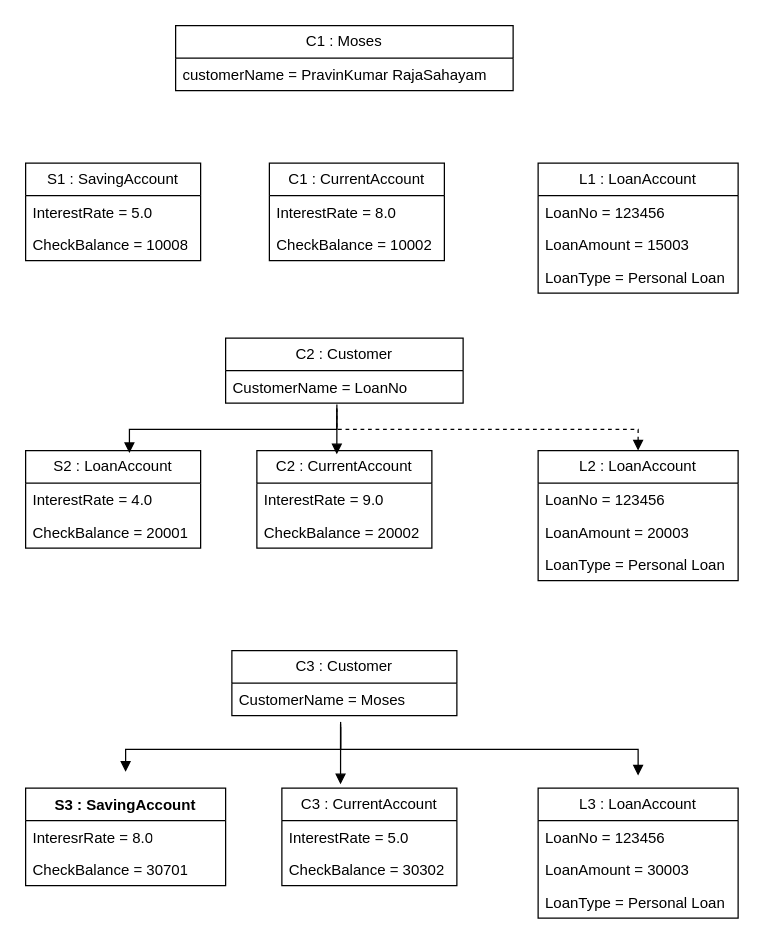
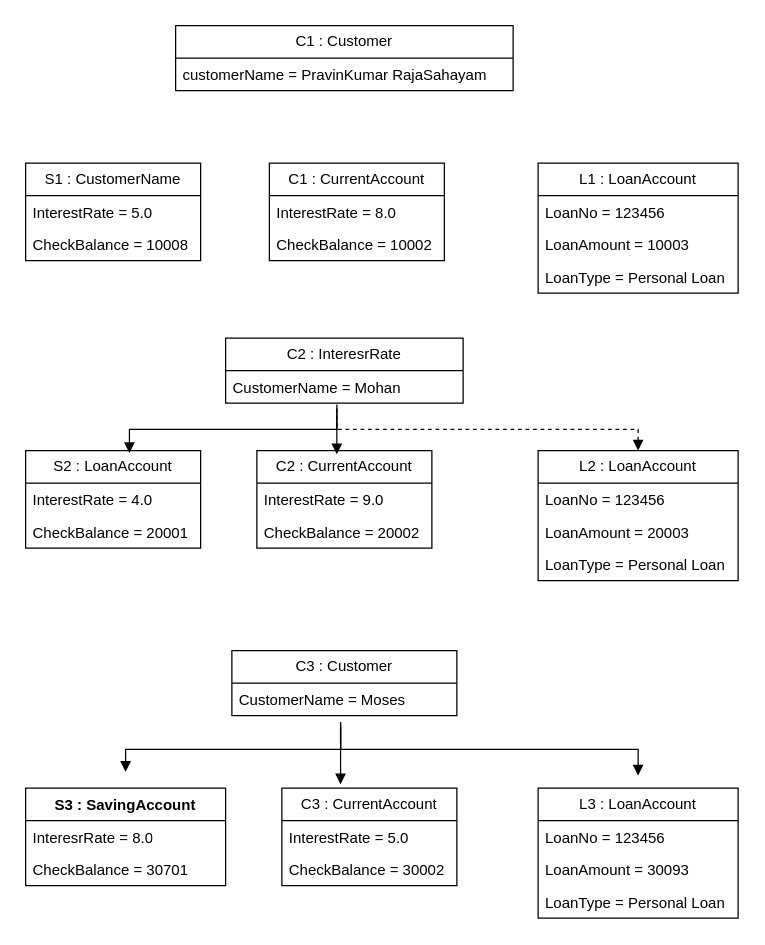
- <mxCell id="2" value="C1 : Moses" style="swimlane;fontStyle=0;childLayout=stackLayout;horizontal=1;startSize=26;fillColor=none;horizontalStack=0;resizeParent=1;resizeParentMax=0;resizeLast=0;collapsible=1;marginBottom=0;whiteSpace=wrap;html=1;" vertex="1" parent="1"><mxGeometry x="140" y="20" width="270" height="52" as="geometry" /></mxCell>
+ <mxCell id="2" value="C1 : Customer" style="swimlane;fontStyle=0;childLayout=stackLayout;horizontal=1;startSize=26;fillColor=none;horizontalStack=0;resizeParent=1;resizeParentMax=0;resizeLast=0;collapsible=1;marginBottom=0;whiteSpace=wrap;html=1;" vertex="1" parent="1"><mxGeometry x="140" y="20" width="270" height="52" as="geometry" /></mxCell>
- <mxCell id="4" value="S1 : SavingAccount" style="swimlane;fontStyle=0;childLayout=stackLayout;horizontal=1;startSize=26;fillColor=none;horizontalStack=0;resizeParent=1;resizeParentMax=0;resizeLast=0;collapsible=1;marginBottom=0;whiteSpace=wrap;html=1;" vertex="1" parent="1"><mxGeometry x="20" y="130" width="140" height="78" as="geometry" /></mxCell>
+ <mxCell id="4" value="S1 : CustomerName" style="swimlane;fontStyle=0;childLayout=stackLayout;horizontal=1;startSize=26;fillColor=none;horizontalStack=0;resizeParent=1;resizeParentMax=0;resizeLast=0;collapsible=1;marginBottom=0;whiteSpace=wrap;html=1;" vertex="1" parent="1"><mxGeometry x="20" y="130" width="140" height="78" as="geometry" /></mxCell>
- <mxCell id="12" value="LoanAmount = 15003" style="text;strokeColor=none;fillColor=none;align=left;verticalAlign=top;spacingLeft=4;spacingRight=4;overflow=hidden;rotatable=0;points=[[0,0.5],[1,0.5]];portConstraint=eastwest;whiteSpace=wrap;html=1;" vertex="1" parent="10"><mxGeometry y="52" width="160" height="26" as="geometry" /></mxCell>
+ <mxCell id="12" value="LoanAmount = 10003" style="text;strokeColor=none;fillColor=none;align=left;verticalAlign=top;spacingLeft=4;spacingRight=4;overflow=hidden;rotatable=0;points=[[0,0.5],[1,0.5]];portConstraint=eastwest;whiteSpace=wrap;html=1;" vertex="1" parent="10"><mxGeometry y="52" width="160" height="26" as="geometry" /></mxCell>
- <mxCell id="14" value="C2 : Customer" style="swimlane;fontStyle=0;childLayout=stackLayout;horizontal=1;startSize=26;fillColor=none;horizontalStack=0;resizeParent=1;resizeParentMax=0;resizeLast=0;collapsible=1;marginBottom=0;whiteSpace=wrap;html=1;" vertex="1" parent="1"><mxGeometry x="180" y="270" width="190" height="52" as="geometry" /></mxCell>
+ <mxCell id="14" value="C2 : InteresrRate" style="swimlane;fontStyle=0;childLayout=stackLayout;horizontal=1;startSize=26;fillColor=none;horizontalStack=0;resizeParent=1;resizeParentMax=0;resizeLast=0;collapsible=1;marginBottom=0;whiteSpace=wrap;html=1;" vertex="1" parent="1"><mxGeometry x="180" y="270" width="190" height="52" as="geometry" /></mxCell>
- <mxCell id="15" value="CustomerName = LoanNo" style="text;strokeColor=none;fillColor=none;align=left;verticalAlign=top;spacingLeft=4;spacingRight=4;overflow=hidden;rotatable=0;points=[[0,0.5],[1,0.5]];portConstraint=eastwest;whiteSpace=wrap;html=1;" vertex="1" parent="14"><mxGeometry y="26" width="190" height="26" as="geometry" /></mxCell>
+ <mxCell id="15" value="CustomerName = Mohan" style="text;strokeColor=none;fillColor=none;align=left;verticalAlign=top;spacingLeft=4;spacingRight=4;overflow=hidden;rotatable=0;points=[[0,0.5],[1,0.5]];portConstraint=eastwest;whiteSpace=wrap;html=1;" vertex="1" parent="14"><mxGeometry y="26" width="190" height="26" as="geometry" /></mxCell>
- <mxCell id="36" value="CheckBalance = 30302" style="text;strokeColor=none;fillColor=none;align=left;verticalAlign=top;spacingLeft=4;spacingRight=4;overflow=hidden;rotatable=0;points=[[0,0.5],[1,0.5]];portConstraint=eastwest;whiteSpace=wrap;html=1;" vertex="1" parent="34"><mxGeometry y="52" width="140" height="26" as="geometry" /></mxCell>
+ <mxCell id="36" value="CheckBalance = 30002" style="text;strokeColor=none;fillColor=none;align=left;verticalAlign=top;spacingLeft=4;spacingRight=4;overflow=hidden;rotatable=0;points=[[0,0.5],[1,0.5]];portConstraint=eastwest;whiteSpace=wrap;html=1;" vertex="1" parent="34"><mxGeometry y="52" width="140" height="26" as="geometry" /></mxCell>
- <mxCell id="39" value="LoanAmount = 30003" style="text;strokeColor=none;fillColor=none;align=left;verticalAlign=top;spacingLeft=4;spacingRight=4;overflow=hidden;rotatable=0;points=[[0,0.5],[1,0.5]];portConstraint=eastwest;whiteSpace=wrap;html=1;" vertex="1" parent="37"><mxGeometry y="52" width="160" height="26" as="geometry" /></mxCell>
+ <mxCell id="39" value="LoanAmount = 30093" style="text;strokeColor=none;fillColor=none;align=left;verticalAlign=top;spacingLeft=4;spacingRight=4;overflow=hidden;rotatable=0;points=[[0,0.5],[1,0.5]];portConstraint=eastwest;whiteSpace=wrap;html=1;" vertex="1" parent="37"><mxGeometry y="52" width="160" height="26" as="geometry" /></mxCell>
